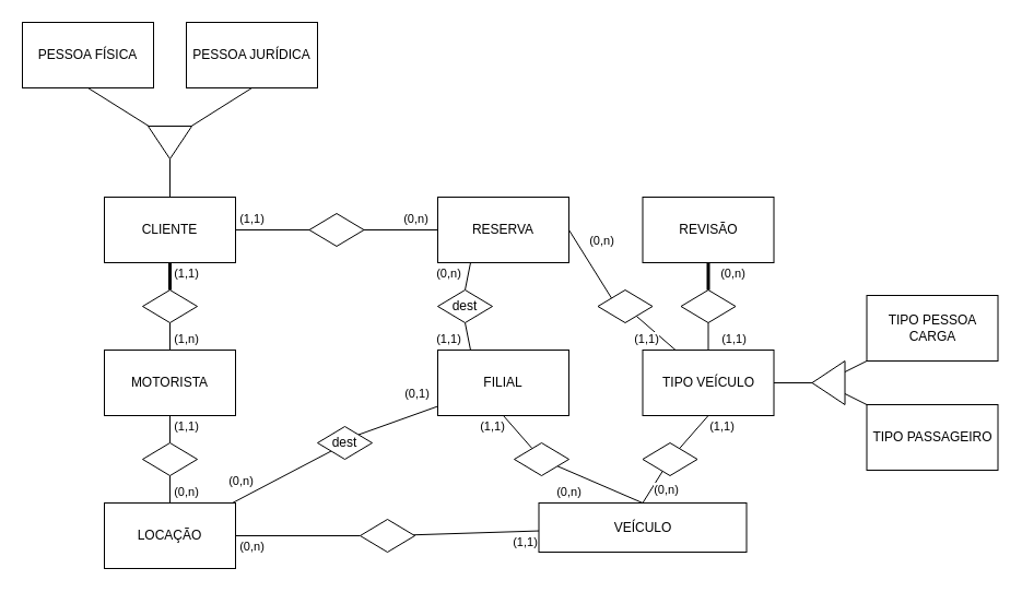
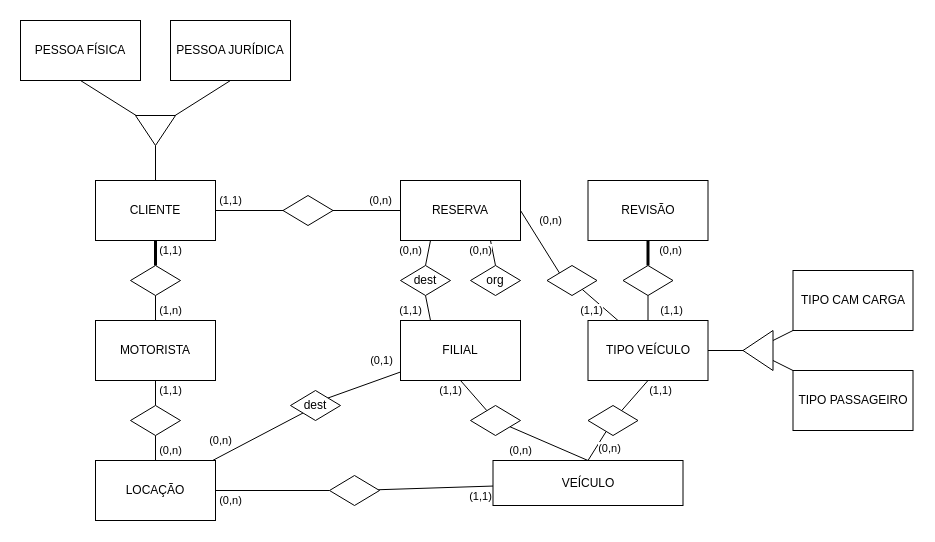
+ <mxCell id="28" value="(0,n)" style="edgeStyle=none;rounded=0;orthogonalLoop=1;jettySize=auto;html=1;exitX=0.75;exitY=1;exitDx=0;exitDy=0;entryX=0.5;entryY=0;entryDx=0;entryDy=0;endArrow=none;endFill=0;strokeWidth=1;" edge="1" parent="1" source="29" target="40"><mxGeometry x="-0.385" y="-12" relative="1" as="geometry"><mxPoint as="offset" /></mxGeometry></mxCell>
+ <mxCell id="40" value="org" style="rhombus;whiteSpace=wrap;html=1;" vertex="1" parent="1"><mxGeometry x="470" y="265" width="50" height="30" as="geometry" /></mxCell>
- <mxCell id="31" value="TIPO PESSOA CARGA" style="rounded=0;whiteSpace=wrap;html=1;" vertex="1" parent="1"><mxGeometry x="792.5" y="270" width="120" height="60" as="geometry" /></mxCell>
+ <mxCell id="31" value="TIPO CAM CARGA" style="rounded=0;whiteSpace=wrap;html=1;" vertex="1" parent="1"><mxGeometry x="792.5" y="270" width="120" height="60" as="geometry" /></mxCell>
